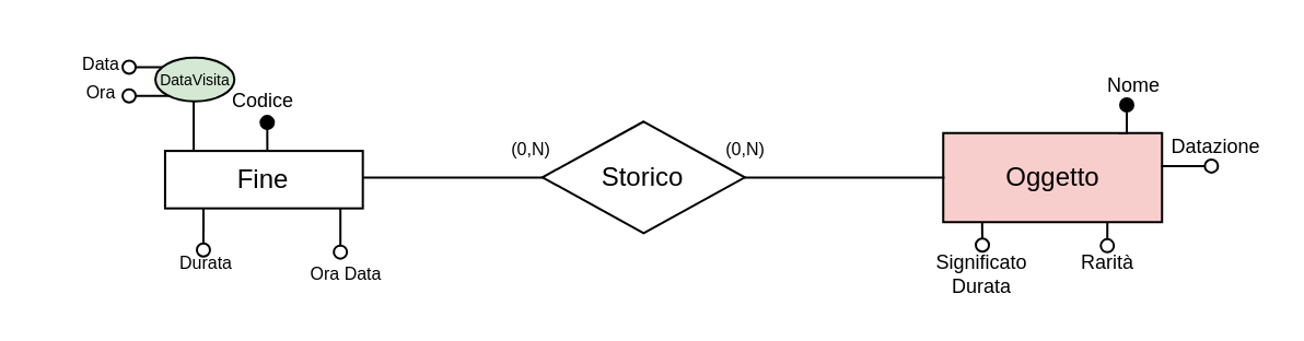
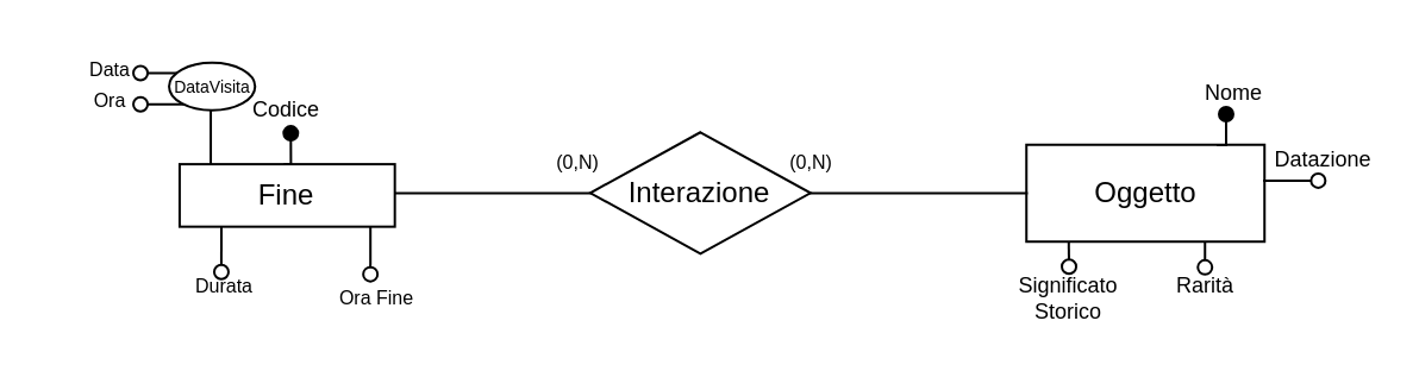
- <mxCell id="21" value="&lt;p style=&quot;line-height: 110%;&quot;&gt;&lt;font style=&quot;font-size: 7px;&quot;&gt;DataVisita&lt;/font&gt;&lt;/p&gt;" style="ellipse;whiteSpace=wrap;html=1;fillColor=#d5e8d4;" vertex="1" parent="1"><mxGeometry x="70.52" y="25.87" width="36.12" height="20" as="geometry" /></mxCell>
+ <mxCell id="21" value="&lt;p style=&quot;line-height: 110%;&quot;&gt;&lt;font style=&quot;font-size: 7px;&quot;&gt;DataVisita&lt;/font&gt;&lt;/p&gt;" style="ellipse;whiteSpace=wrap;html=1;" vertex="1" parent="1"><mxGeometry x="70.52" y="25.87" width="36.12" height="20" as="geometry" /></mxCell>
- <mxCell id="14" value="Storico" style="shape=rhombus;perimeter=rhombusPerimeter;whiteSpace=wrap;html=1;align=center;" parent="1" vertex="1"><mxGeometry x="247.44" y="55.13" width="92.5" height="51" as="geometry" /></mxCell>
+ <mxCell id="14" value="Interazione" style="shape=rhombus;perimeter=rhombusPerimeter;whiteSpace=wrap;html=1;align=center;" parent="1" vertex="1"><mxGeometry x="247.44" y="55.13" width="92.5" height="51" as="geometry" /></mxCell>
- <mxCell id="2" value="Oggetto" style="whiteSpace=wrap;html=1;align=center;fillColor=#f8cecc;" parent="1" vertex="1"><mxGeometry x="430.62" y="60.385" width="100" height="40.739" as="geometry" /></mxCell>
+ <mxCell id="2" value="Oggetto" style="whiteSpace=wrap;html=1;align=center;" parent="1" vertex="1"><mxGeometry x="430.62" y="60.385" width="100" height="40.739" as="geometry" /></mxCell>
- <mxCell id="16" value="&lt;font style=&quot;font-size: 8px;&quot;&gt;Ora Data&lt;/font&gt;" style="text;html=1;align=center;verticalAlign=middle;whiteSpace=wrap;rounded=1;strokeColor=none;glass=0;" vertex="1" parent="1"><mxGeometry x="137.1" y="114.77" width="42" height="19" as="geometry" /></mxCell>
+ <mxCell id="16" value="&lt;font style=&quot;font-size: 8px;&quot;&gt;Ora Fine&lt;/font&gt;" style="text;html=1;align=center;verticalAlign=middle;whiteSpace=wrap;rounded=1;strokeColor=none;glass=0;" vertex="1" parent="1"><mxGeometry x="137.1" y="114.77" width="42" height="19" as="geometry" /></mxCell>
- <mxCell id="5" value="&lt;p style=&quot;line-height: 77%;&quot;&gt;&lt;font style=&quot;font-size: 9px;&quot;&gt;Significato Durata&lt;/font&gt;&lt;/p&gt;" style="text;html=1;align=center;verticalAlign=middle;whiteSpace=wrap;rounded=0;spacing=2;spacingTop=0;" parent="1" vertex="1"><mxGeometry x="421" y="116.46" width="55" height="17.314" as="geometry" /></mxCell>
+ <mxCell id="5" value="&lt;p style=&quot;line-height: 77%;&quot;&gt;&lt;font style=&quot;font-size: 9px;&quot;&gt;Significato Storico&lt;/font&gt;&lt;/p&gt;" style="text;html=1;align=center;verticalAlign=middle;whiteSpace=wrap;rounded=0;spacing=2;spacingTop=0;" parent="1" vertex="1"><mxGeometry x="421" y="116.46" width="55" height="17.314" as="geometry" /></mxCell>
